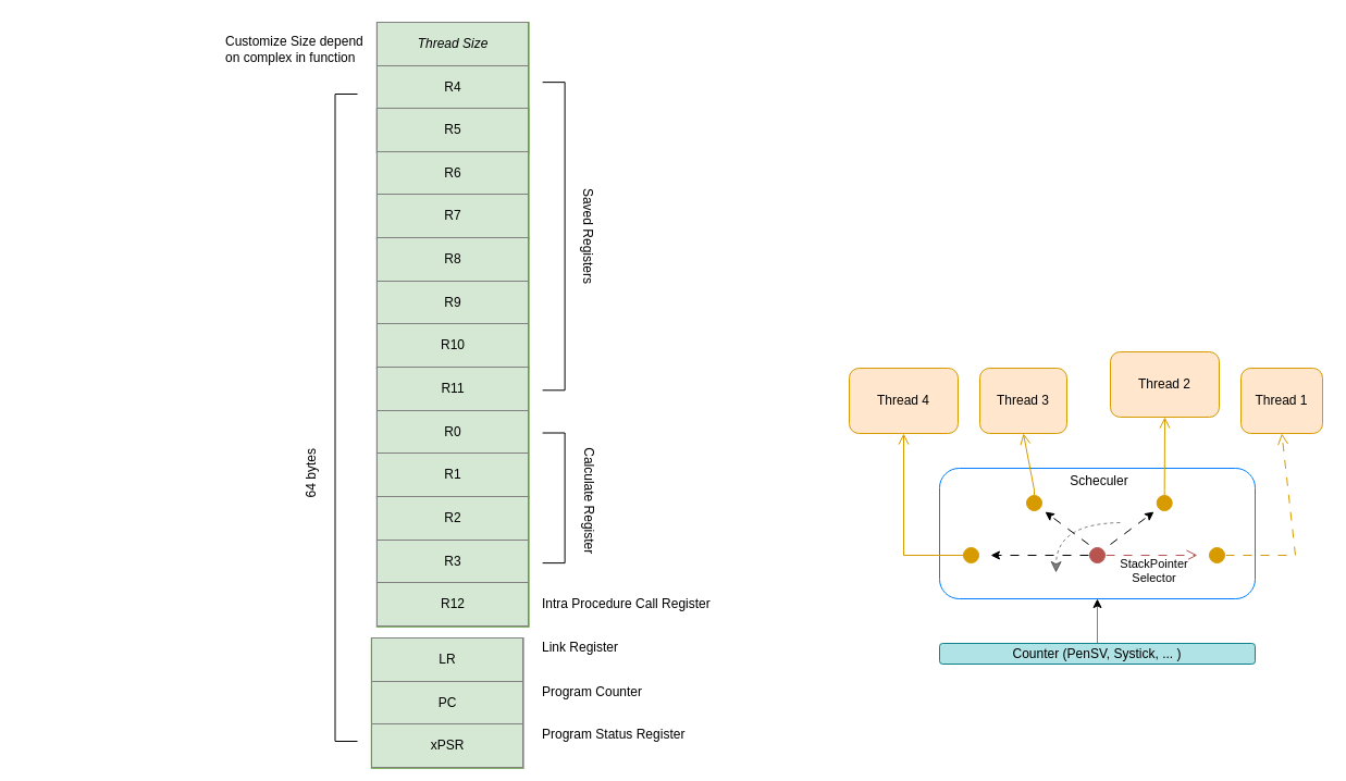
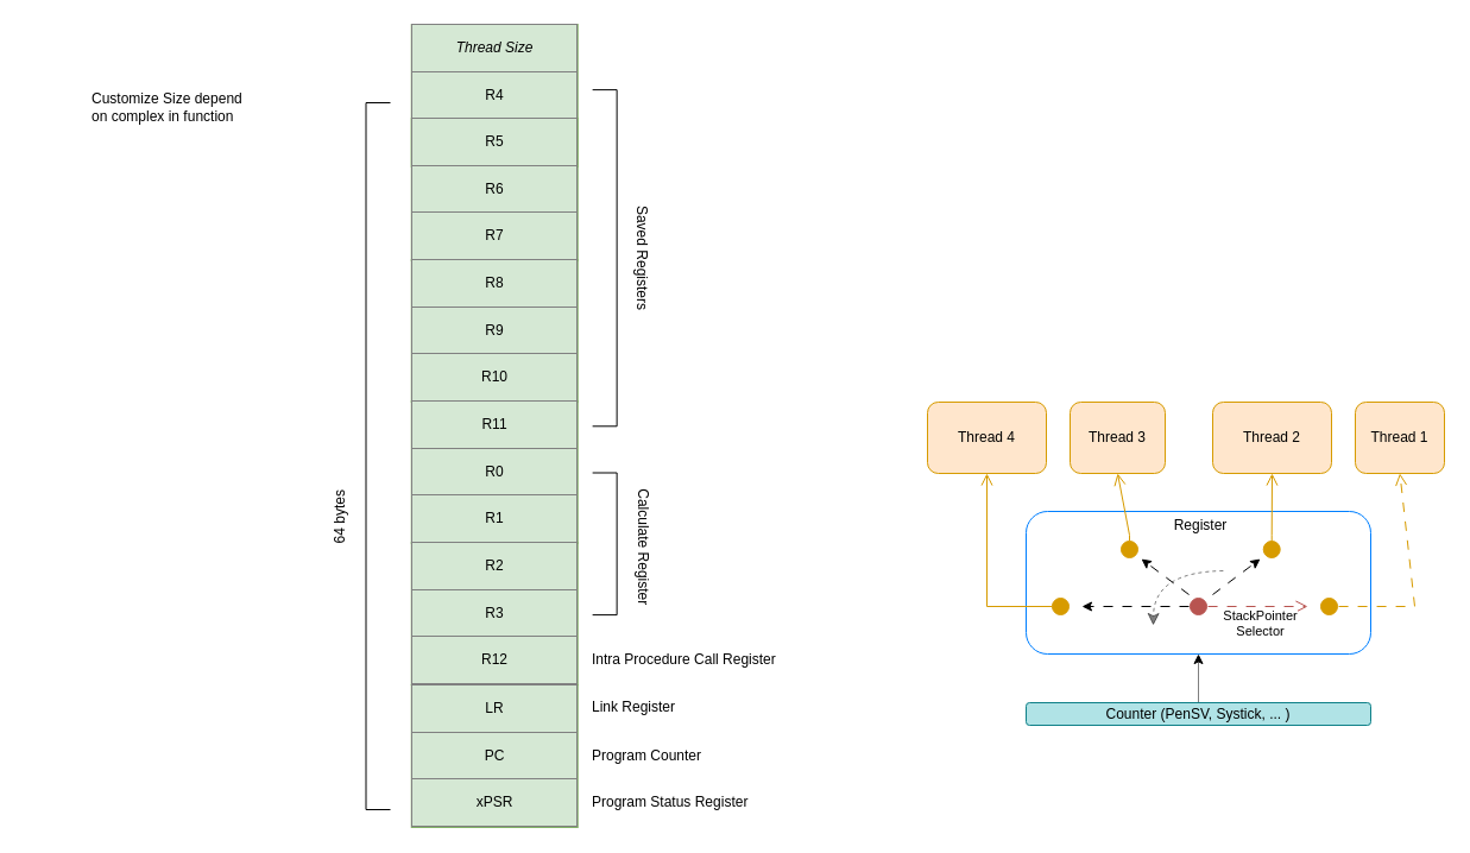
- <mxCell id="18" value="&lt;div style=&quot;text-align: start;&quot;&gt;&lt;span style=&quot;background-color: transparent; color: light-dark(rgb(0, 0, 0), rgb(255, 255, 255));&quot;&gt;Customize Size depend on complex in function&lt;/span&gt;&lt;/div&gt;" style="text;html=1;align=center;verticalAlign=middle;whiteSpace=wrap;rounded=0;" vertex="1" parent="1"><mxGeometry x="205.75" y="30" width="140" height="30" as="geometry" /></mxCell>
+ <mxCell id="18" value="&lt;div style=&quot;text-align: start;&quot;&gt;&lt;span style=&quot;background-color: transparent; color: light-dark(rgb(0, 0, 0), rgb(255, 255, 255));&quot;&gt;Customize Size depend on complex in function&lt;/span&gt;&lt;/div&gt;" style="text;html=1;align=center;verticalAlign=middle;whiteSpace=wrap;rounded=0;" vertex="1" parent="1"><mxGeometry x="75.75" y="75" width="140" height="30" as="geometry" /></mxCell>
- <mxCell id="22" value="Thread 2" style="rounded=1;whiteSpace=wrap;html=1;fillColor=#ffe6cc;strokeColor=#d79b00;" vertex="1" parent="1"><mxGeometry x="1020" y="323" width="100" height="60" as="geometry" /></mxCell>
+ <mxCell id="22" value="Thread 2" style="rounded=1;whiteSpace=wrap;html=1;fillColor=#ffe6cc;strokeColor=#d79b00;" vertex="1" parent="1"><mxGeometry x="1020" y="338" width="100" height="60" as="geometry" /></mxCell>
- <mxCell id="33" value="Scheculer" style="text;html=1;align=center;verticalAlign=middle;whiteSpace=wrap;rounded=0;" vertex="1" parent="1"><mxGeometry y="427" width="60" height="30" as="geometry" x="980" /></mxCell>
+ <mxCell id="33" value="Register" style="text;html=1;align=center;verticalAlign=middle;whiteSpace=wrap;rounded=0;" vertex="1" parent="1"><mxGeometry y="427" width="60" height="30" as="geometry" x="980" /></mxCell>
- <mxCell id="8" value="&lt;table border=&quot;1&quot; width=&quot;100%&quot; height=&quot;100%&quot; cellpadding=&quot;4&quot; style=&quot;width:100%;height:100%;border-collapse:collapse;&quot;&gt;&lt;tbody&gt;&lt;tr&gt;&lt;th align=&quot;center&quot;&gt;&lt;span style=&quot;font-weight: 400;&quot;&gt;LR&lt;/span&gt;&lt;/th&gt;&lt;/tr&gt;&lt;tr&gt;&lt;td align=&quot;center&quot;&gt;PC&lt;/td&gt;&lt;/tr&gt;&lt;tr&gt;&lt;td align=&quot;center&quot;&gt;xPSR&lt;/td&gt;&lt;/tr&gt;&lt;/tbody&gt;&lt;/table&gt;" style="text;html=1;whiteSpace=wrap;strokeColor=#82b366;fillColor=#d5e8d4;overflow=fill;" vertex="1" parent="1"><mxGeometry x="340.75" y="586" width="140" height="120" as="geometry" /></mxCell>
+ <mxCell id="8" value="&lt;table border=&quot;1&quot; width=&quot;100%&quot; height=&quot;100%&quot; cellpadding=&quot;4&quot; style=&quot;width:100%;height:100%;border-collapse:collapse;&quot;&gt;&lt;tbody&gt;&lt;tr&gt;&lt;th align=&quot;center&quot;&gt;&lt;span style=&quot;font-weight: 400;&quot;&gt;LR&lt;/span&gt;&lt;/th&gt;&lt;/tr&gt;&lt;tr&gt;&lt;td align=&quot;center&quot;&gt;PC&lt;/td&gt;&lt;/tr&gt;&lt;tr&gt;&lt;td align=&quot;center&quot;&gt;xPSR&lt;/td&gt;&lt;/tr&gt;&lt;/tbody&gt;&lt;/table&gt;" style="text;html=1;whiteSpace=wrap;strokeColor=#82b366;fillColor=#d5e8d4;overflow=fill;" vertex="1" parent="1"><mxGeometry x="345.75" y="576" width="140" height="120" as="geometry" /></mxCell>
